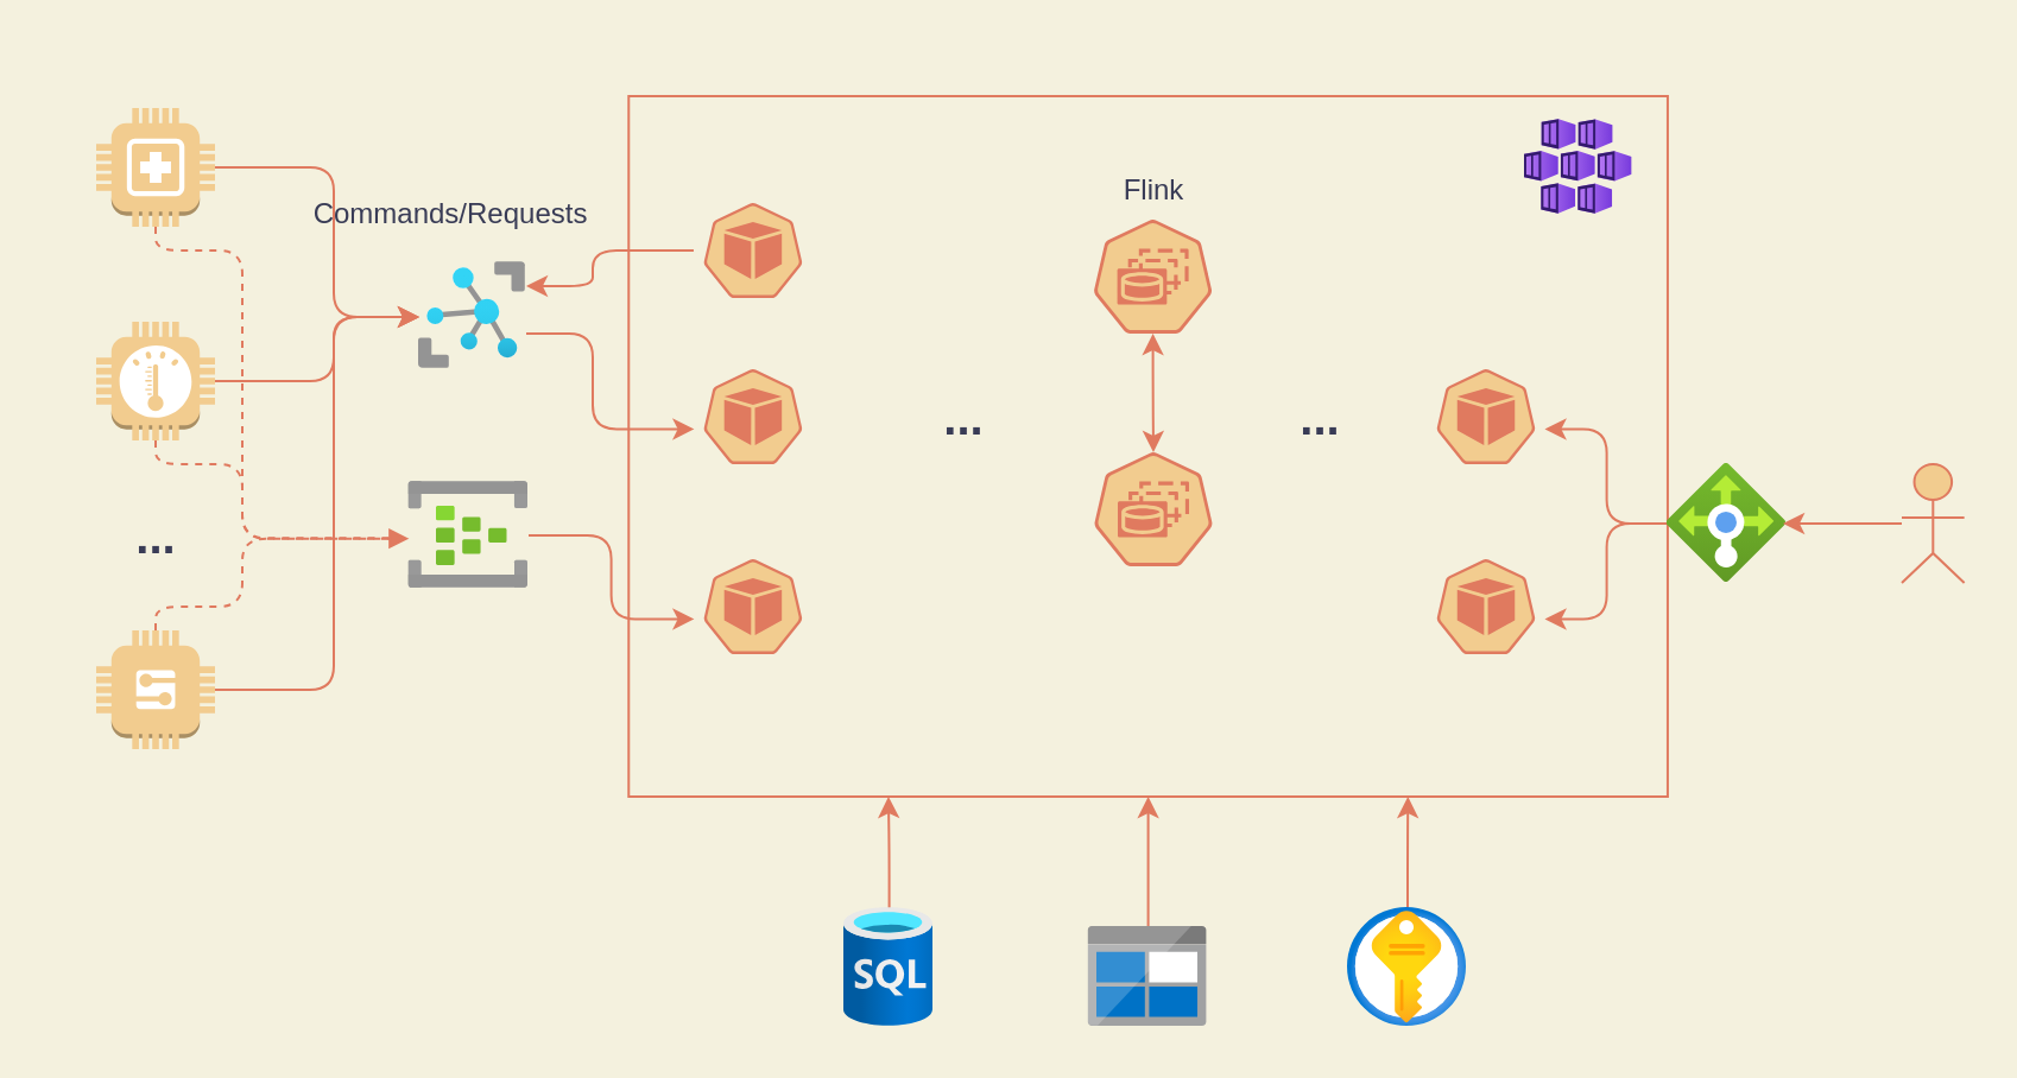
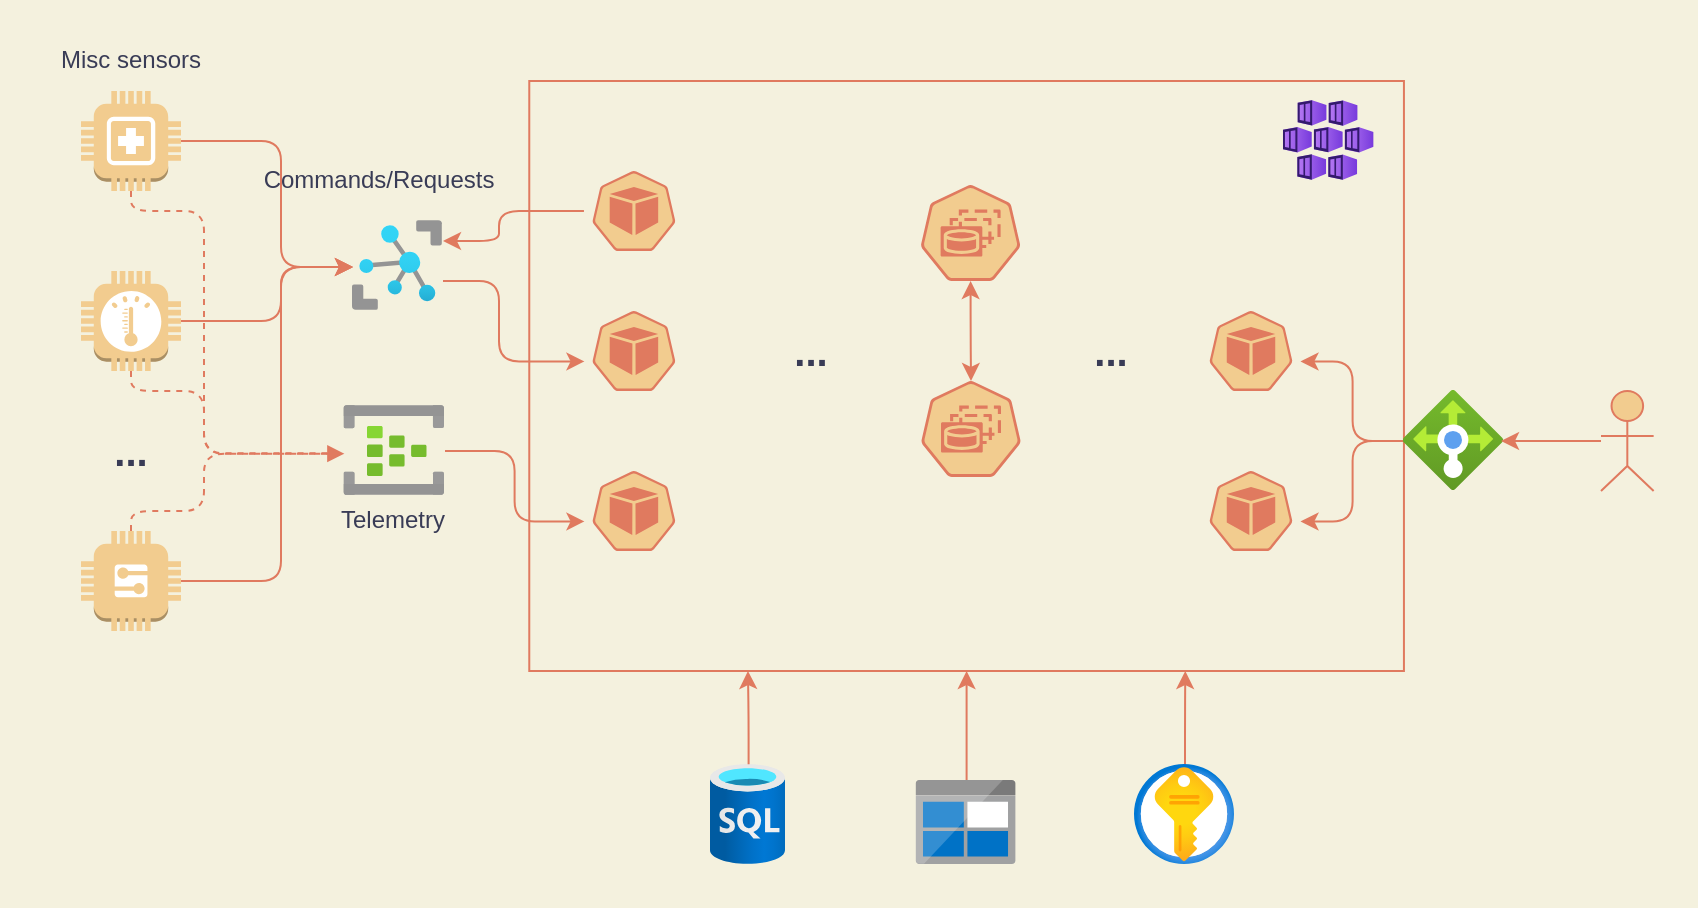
+ <mxCell id="44" value="Misc sensors" style="text;html=1;align=center;verticalAlign=middle;resizable=0;points=[];autosize=1;strokeColor=none;fontColor=#393C56;" parent="1" vertex="1"><mxGeometry x="20" y="20" width="90" height="20" as="geometry" /></mxCell>
- <mxCell id="14" value="Flink" style="text;html=1;align=center;verticalAlign=middle;resizable=0;points=[];autosize=1;strokeColor=none;fontColor=#393C56;" parent="12" vertex="1"><mxGeometry x="5" width="40" height="20" as="geometry" /></mxCell>
+ <mxCell id="45" value="Telemetry" style="text;html=1;align=center;verticalAlign=middle;resizable=0;points=[];autosize=1;strokeColor=none;fontColor=#393C56;" parent="1" vertex="1"><mxGeometry x="161" y="250" width="70" height="20" as="geometry" /></mxCell>
